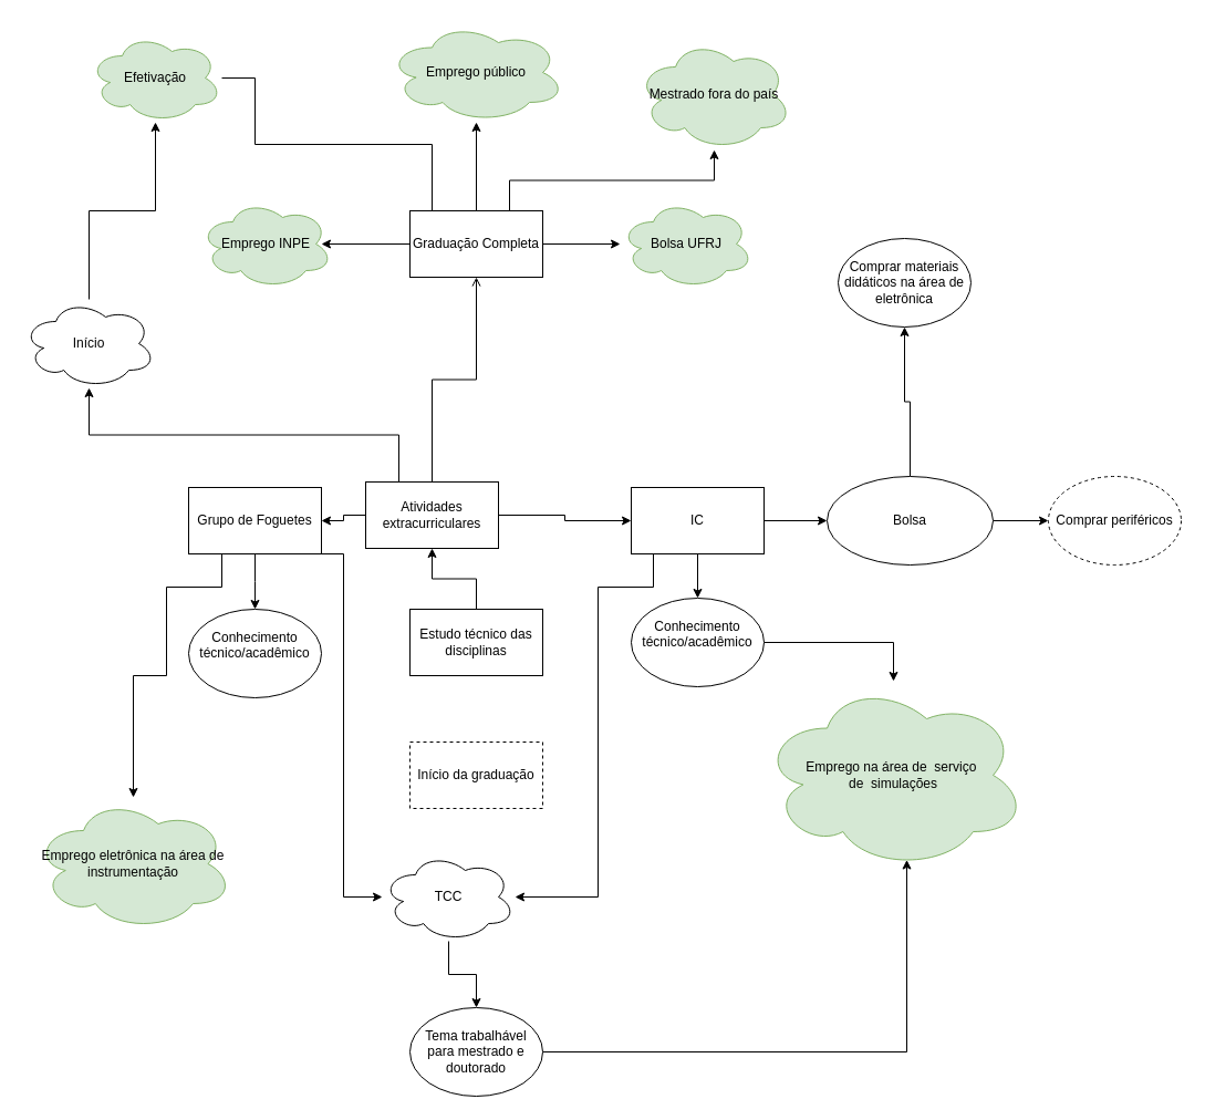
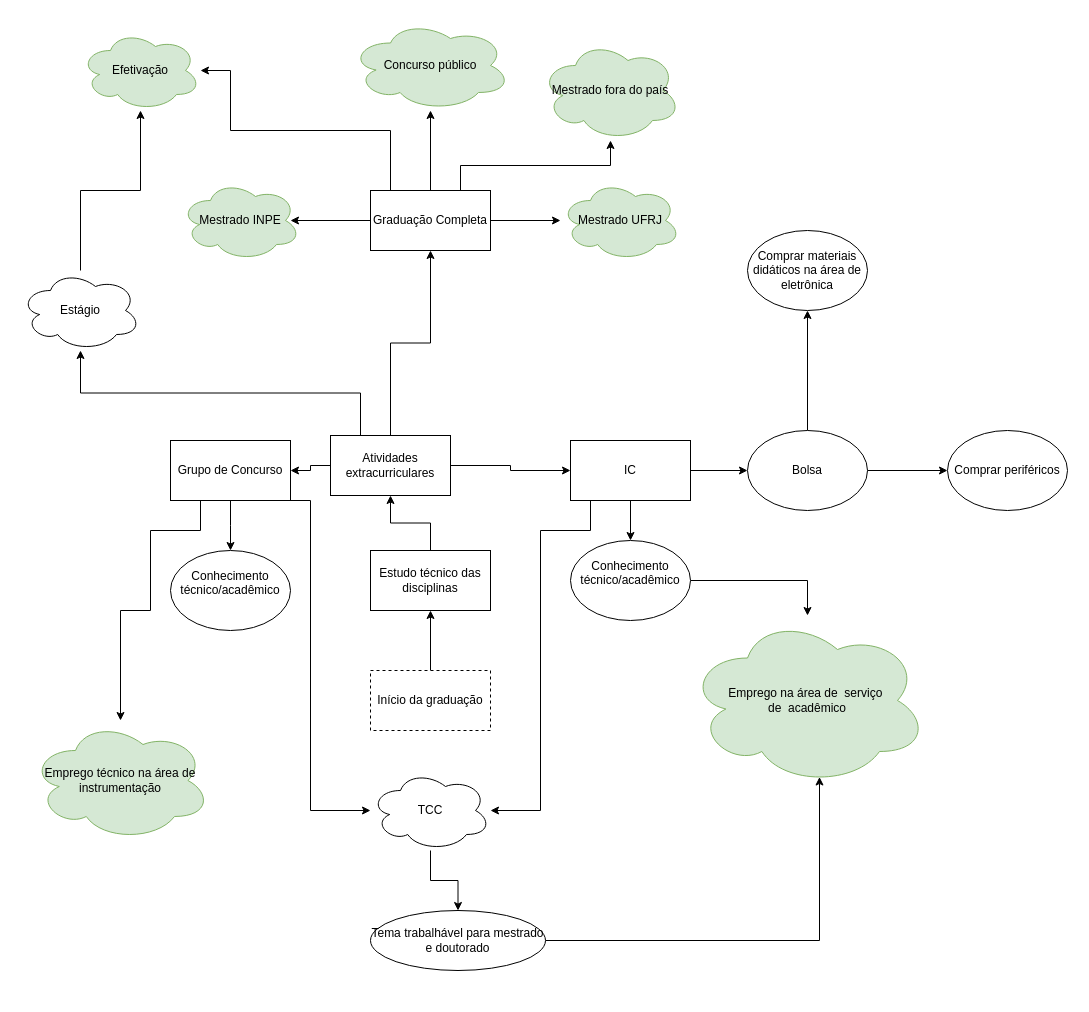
- <mxCell id="39" value="Emprego público&lt;br&gt;" style="ellipse;shape=cloud;whiteSpace=wrap;html=1;fillColor=#d5e8d4;strokeColor=#82b366;" vertex="1" parent="1"><mxGeometry x="350" width="160" height="90" as="geometry" y="20" /></mxCell>
+ <mxCell id="39" value="Concurso público&lt;br&gt;" style="ellipse;shape=cloud;whiteSpace=wrap;html=1;fillColor=#d5e8d4;strokeColor=#82b366;" vertex="1" parent="1"><mxGeometry x="350" width="160" height="90" as="geometry" y="20" /></mxCell>
- <mxCell id="22" style="edgeStyle=orthogonalEdgeStyle;rounded=0;orthogonalLoop=1;jettySize=auto;html=1;exitX=0;exitY=0;exitDx=0;exitDy=0;endArrow=none;" edge="1" parent="1" source="24" target="44"><mxGeometry relative="1" as="geometry"><mxPoint x="230" y="140" as="targetPoint" /><Array as="points"><mxPoint x="390" y="190" /><mxPoint x="390" y="130" /><mxPoint x="230" y="130" /><mxPoint x="230" y="70" /></Array></mxGeometry></mxCell>
+ <mxCell id="22" style="edgeStyle=orthogonalEdgeStyle;rounded=0;orthogonalLoop=1;jettySize=auto;html=1;exitX=0;exitY=0;exitDx=0;exitDy=0;" edge="1" parent="1" source="24" target="44"><mxGeometry relative="1" as="geometry"><mxPoint x="230" y="140" as="targetPoint" /><Array as="points"><mxPoint x="390" y="190" /><mxPoint x="390" y="130" /><mxPoint x="230" y="130" /><mxPoint x="230" y="70" /></Array></mxGeometry></mxCell>
- <mxCell id="45" value="Mestrado fora do país" style="ellipse;shape=cloud;whiteSpace=wrap;html=1;fillColor=#d5e8d4;strokeColor=#82b366;" vertex="1" parent="1"><mxGeometry x="575" y="35" width="140" height="100" as="geometry" /></mxCell>
+ <mxCell id="45" value="Mestrado fora do país" style="ellipse;shape=cloud;whiteSpace=wrap;html=1;fillColor=#d5e8d4;strokeColor=#82b366;" vertex="1" parent="1"><mxGeometry x="540" y="40" width="140" height="100" as="geometry" /></mxCell>
- <mxCell id="40" value="Emprego INPE" style="ellipse;shape=cloud;whiteSpace=wrap;html=1;fillColor=#d5e8d4;strokeColor=#82b366;" vertex="1" parent="1"><mxGeometry x="180" y="180" width="120" height="80" as="geometry" /></mxCell>
+ <mxCell id="40" value="Mestrado INPE" style="ellipse;shape=cloud;whiteSpace=wrap;html=1;fillColor=#d5e8d4;strokeColor=#82b366;" vertex="1" parent="1"><mxGeometry x="180" y="180" width="120" height="80" as="geometry" /></mxCell>
- <mxCell id="41" value="Bolsa UFRJ" style="ellipse;shape=cloud;whiteSpace=wrap;html=1;fillColor=#d5e8d4;strokeColor=#82b366;" vertex="1" parent="1"><mxGeometry x="560" y="180" width="120" height="80" as="geometry" /></mxCell>
+ <mxCell id="41" value="Mestrado UFRJ" style="ellipse;shape=cloud;whiteSpace=wrap;html=1;fillColor=#d5e8d4;strokeColor=#82b366;" vertex="1" parent="1"><mxGeometry x="560" y="180" width="120" height="80" as="geometry" /></mxCell>
- <mxCell id="6" value="" style="edgeStyle=orthogonalEdgeStyle;rounded=0;orthogonalLoop=1;jettySize=auto;html=1;endArrow=open;" parent="1" source="8" target="24" edge="1"><mxGeometry relative="1" as="geometry" /></mxCell>
+ <mxCell id="6" value="" style="edgeStyle=orthogonalEdgeStyle;rounded=0;orthogonalLoop=1;jettySize=auto;html=1;" parent="1" source="8" target="24" edge="1"><mxGeometry relative="1" as="geometry" /></mxCell>
- <mxCell id="31" value="Comprar materiais didáticos na área de eletrônica" style="ellipse;whiteSpace=wrap;html=1;" parent="1" vertex="1"><mxGeometry x="757" y="215" width="120" height="80" as="geometry" /></mxCell>
+ <mxCell id="31" value="Comprar materiais didáticos na área de eletrônica" style="ellipse;whiteSpace=wrap;html=1;" parent="1" vertex="1"><mxGeometry x="747" y="230" width="120" height="80" as="geometry" /></mxCell>
- <mxCell id="43" value="Início" style="ellipse;shape=cloud;whiteSpace=wrap;html=1;" vertex="1" parent="1"><mxGeometry x="20" y="270" width="120" height="80" as="geometry" /></mxCell>
+ <mxCell id="43" value="Estágio" style="ellipse;shape=cloud;whiteSpace=wrap;html=1;" vertex="1" parent="1"><mxGeometry x="20" y="270" width="120" height="80" as="geometry" /></mxCell>
- <mxCell id="14" value="&lt;div align=&quot;center&quot;&gt;&lt;br&gt;&lt;/div&gt;&lt;div align=&quot;center&quot;&gt;Grupo de Foguetes&lt;/div&gt;&lt;div align=&quot;center&quot;&gt;&lt;br&gt;&lt;/div&gt;" style="rounded=0;whiteSpace=wrap;html=1;align=center;" parent="1" vertex="1"><mxGeometry x="170" y="440" width="120" height="60" as="geometry" /></mxCell>
+ <mxCell id="14" value="&lt;div align=&quot;center&quot;&gt;&lt;br&gt;&lt;/div&gt;&lt;div align=&quot;center&quot;&gt;Grupo de Concurso&lt;/div&gt;&lt;div align=&quot;center&quot;&gt;&lt;br&gt;&lt;/div&gt;" style="rounded=0;whiteSpace=wrap;html=1;align=center;" parent="1" vertex="1"><mxGeometry x="170" y="440" width="120" height="60" as="geometry" /></mxCell>
- <mxCell id="29" value="Bolsa" style="ellipse;whiteSpace=wrap;html=1;" parent="1" vertex="1"><mxGeometry x="747" y="430" width="150" height="80" as="geometry" /></mxCell>
+ <mxCell id="29" value="Bolsa" style="ellipse;whiteSpace=wrap;html=1;" parent="1" vertex="1"><mxGeometry x="747" y="430" width="120" height="80" as="geometry" /></mxCell>
- <mxCell id="30" value="Comprar periféricos&lt;br&gt;" style="ellipse;whiteSpace=wrap;html=1;dashed=1;" vertex="1" parent="1"><mxGeometry x="947" y="430" width="120" height="80" as="geometry" /></mxCell>
+ <mxCell id="30" value="Comprar periféricos&lt;br&gt;" style="ellipse;whiteSpace=wrap;html=1;" vertex="1" parent="1"><mxGeometry x="947" y="430" width="120" height="80" as="geometry" /></mxCell>
+ <mxCell id="2" value="" style="edgeStyle=orthogonalEdgeStyle;rounded=0;orthogonalLoop=1;jettySize=auto;html=1;" parent="1" source="3" target="5" edge="1"><mxGeometry relative="1" as="geometry" /></mxCell>
- <mxCell id="35" value="Emprego na área de&amp;nbsp; serviço&amp;nbsp;&lt;br&gt;de&amp;nbsp; simulações" style="ellipse;shape=cloud;whiteSpace=wrap;html=1;fillColor=#d5e8d4;strokeColor=#82b366;" parent="1" vertex="1"><mxGeometry x="687" y="615" width="240" height="170" as="geometry" /></mxCell>
+ <mxCell id="35" value="Emprego na área de&amp;nbsp; serviço&amp;nbsp;&lt;br&gt;de&amp;nbsp; acadêmico" style="ellipse;shape=cloud;whiteSpace=wrap;html=1;fillColor=#d5e8d4;strokeColor=#82b366;" parent="1" vertex="1"><mxGeometry x="687" y="615" width="240" height="170" as="geometry" /></mxCell>
- <mxCell id="36" value="Emprego eletrônica na área de instrumentação" style="ellipse;shape=cloud;whiteSpace=wrap;html=1;fillColor=#d5e8d4;strokeColor=#82b366;" parent="1" vertex="1"><mxGeometry x="30" y="720" width="180" height="120" as="geometry" /></mxCell>
+ <mxCell id="36" value="Emprego técnico na área de instrumentação" style="ellipse;shape=cloud;whiteSpace=wrap;html=1;fillColor=#d5e8d4;strokeColor=#82b366;" parent="1" vertex="1"><mxGeometry x="30" y="720" width="180" height="120" as="geometry" /></mxCell>
- <mxCell id="38" value="TCC&lt;br&gt;" style="ellipse;shape=cloud;whiteSpace=wrap;html=1;" vertex="1" parent="1"><mxGeometry x="345" y="770" width="120" height="80" as="geometry" /></mxCell>
+ <mxCell id="38" value="TCC&lt;br&gt;" style="ellipse;shape=cloud;whiteSpace=wrap;html=1;" vertex="1" parent="1"><mxGeometry x="370" y="770" width="120" height="80" as="geometry" /></mxCell>
- <mxCell id="33" value="&lt;div&gt;Tema trabalhável para mestrado e doutorado&lt;/div&gt;" style="ellipse;whiteSpace=wrap;html=1;" parent="1" vertex="1"><mxGeometry x="370" y="910" width="120" height="80" as="geometry" /></mxCell>
+ <mxCell id="33" value="&lt;div&gt;Tema trabalhável para mestrado e doutorado&lt;/div&gt;" style="ellipse;whiteSpace=wrap;html=1;" parent="1" vertex="1"><mxGeometry x="370" y="910" width="175" height="60" as="geometry" /></mxCell>
